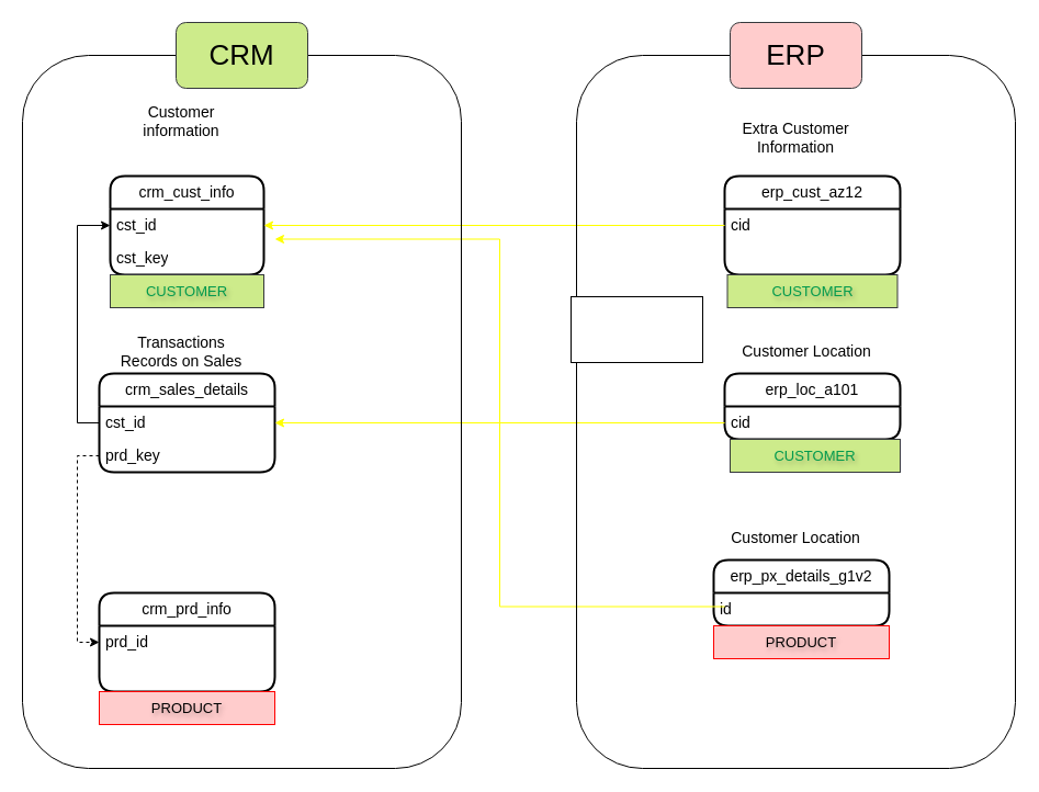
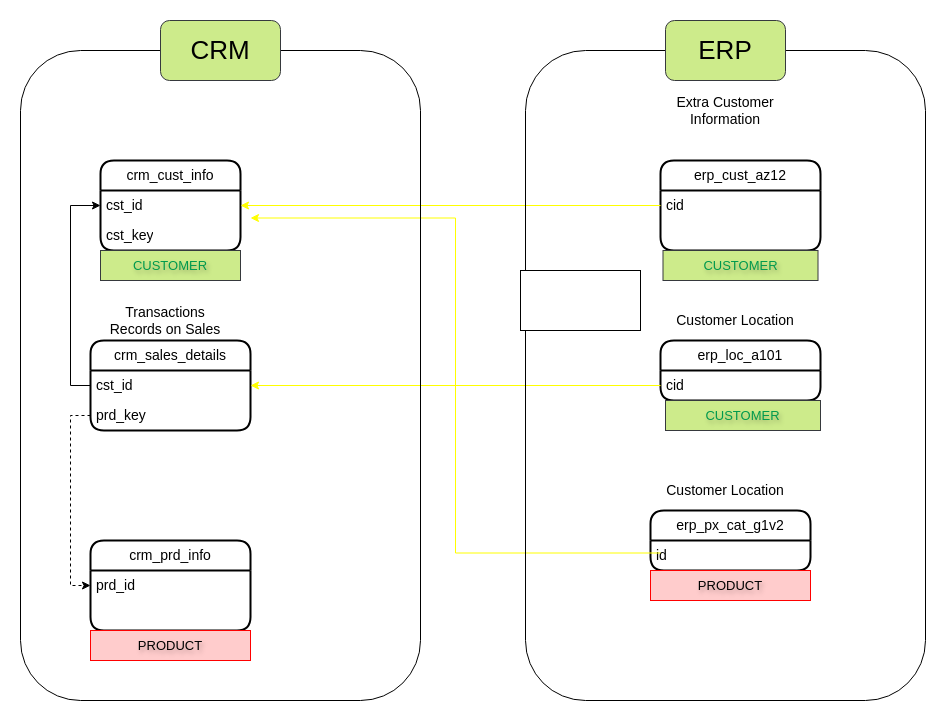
- <mxCell id="31" value="&lt;font style=&quot;font-size: 26px;&quot;&gt;ERP&lt;/font&gt;" style="rounded=1;whiteSpace=wrap;html=1;fillColor=#ffcccc;strokeColor=#36393d;" vertex="1" parent="1"><mxGeometry x="665" width="120" height="60" as="geometry" y="20" /></mxCell>
+ <mxCell id="31" value="&lt;font style=&quot;font-size: 26px;&quot;&gt;ERP&lt;/font&gt;" style="rounded=1;whiteSpace=wrap;html=1;fillColor=#cdeb8b;strokeColor=#36393d;" vertex="1" parent="1"><mxGeometry x="665" width="120" height="60" as="geometry" y="20" /></mxCell>
- <mxCell id="8" value="Customer information" style="text;html=1;align=center;verticalAlign=middle;whiteSpace=wrap;rounded=0;fontSize=14;" vertex="1" parent="1"><mxGeometry x="100" y="90" width="130" height="40" as="geometry" /></mxCell>
- <mxCell id="16" value="Extra Customer Information" style="text;html=1;align=center;verticalAlign=middle;whiteSpace=wrap;rounded=0;fontSize=14;" vertex="1" parent="1"><mxGeometry x="660" y="105" width="130" height="40" as="geometry" /></mxCell>
+ <mxCell id="16" value="Extra Customer Information" style="text;html=1;align=center;verticalAlign=middle;whiteSpace=wrap;rounded=0;fontSize=14;" vertex="1" parent="1"><mxGeometry x="660" y="90" width="130" height="40" as="geometry" /></mxCell>
- <mxCell id="20" value="erp_px_details_g1v2" style="swimlane;fontStyle=0;childLayout=stackLayout;horizontal=1;startSize=30;horizontalStack=0;resizeParent=1;resizeParentMax=0;resizeLast=0;collapsible=1;marginBottom=0;whiteSpace=wrap;html=1;strokeWidth=2;rounded=1;swimlaneLine=1;glass=0;shadow=0;fontSize=14;labelBackgroundColor=default;" vertex="1" parent="1"><mxGeometry x="650" y="510" width="160" height="60" as="geometry" /></mxCell>
+ <mxCell id="20" value="erp_px_cat_g1v2" style="swimlane;fontStyle=0;childLayout=stackLayout;horizontal=1;startSize=30;horizontalStack=0;resizeParent=1;resizeParentMax=0;resizeLast=0;collapsible=1;marginBottom=0;whiteSpace=wrap;html=1;strokeWidth=2;rounded=1;swimlaneLine=1;glass=0;shadow=0;fontSize=14;labelBackgroundColor=default;" vertex="1" parent="1"><mxGeometry x="650" y="510" width="160" height="60" as="geometry" /></mxCell>
